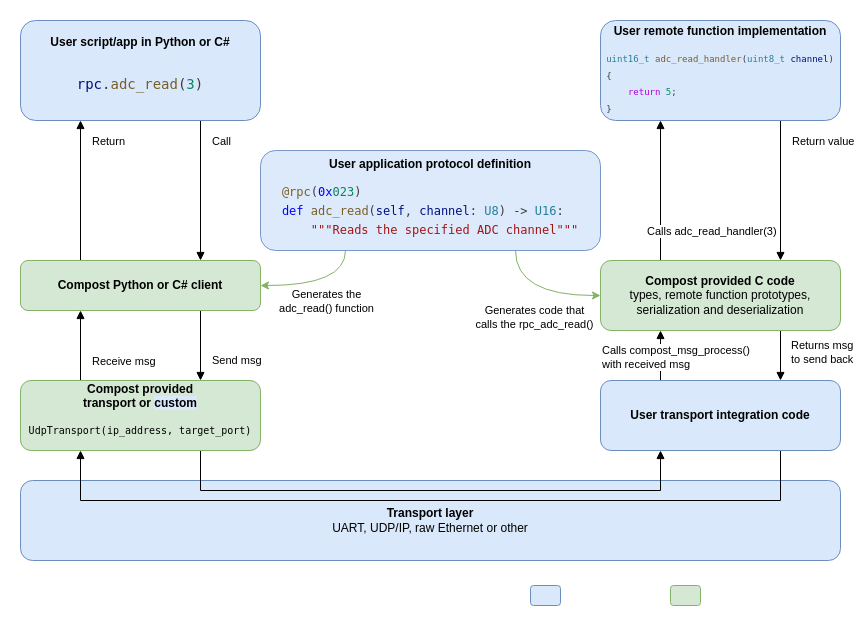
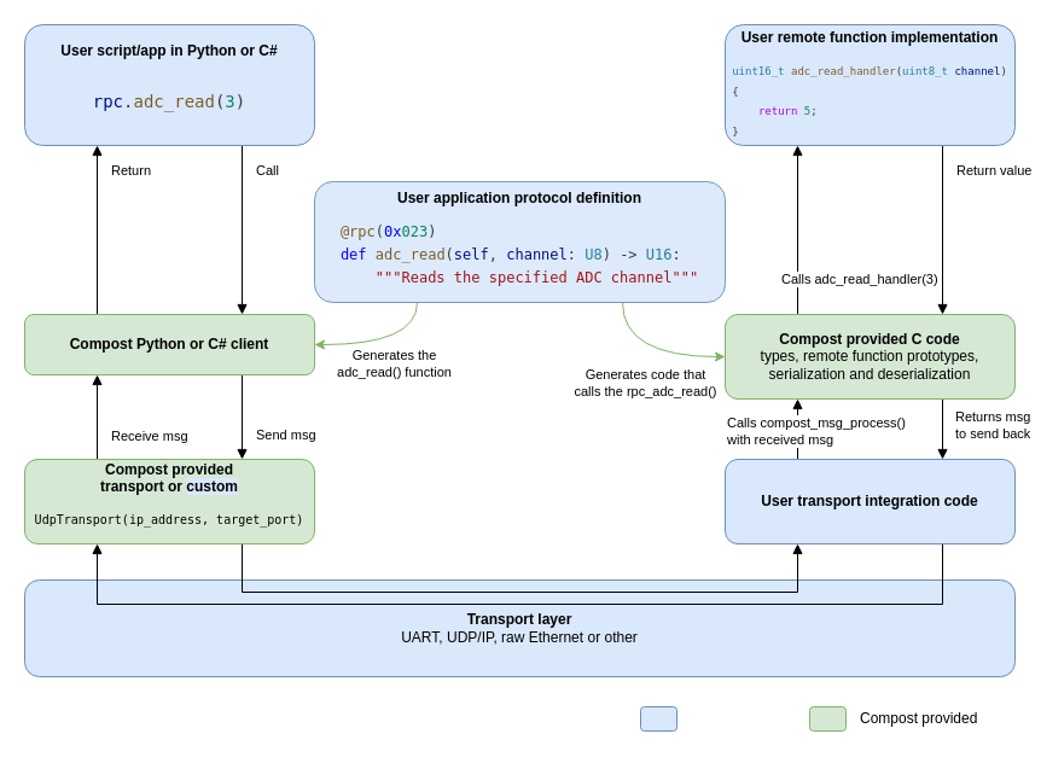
+ <mxCell id="34" value="Compost provided" style="text;html=1;align=left;verticalAlign=middle;resizable=0;points=[];autosize=1;strokeColor=none;fillColor=none;" parent="1" vertex="1"><mxGeometry x="710" y="580" width="120" height="30" as="geometry" /></mxCell>
